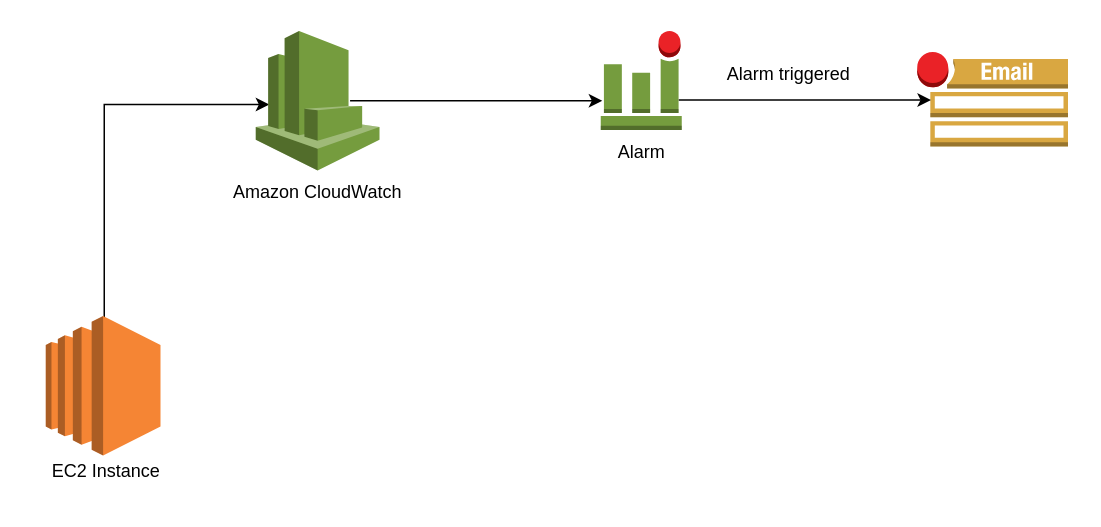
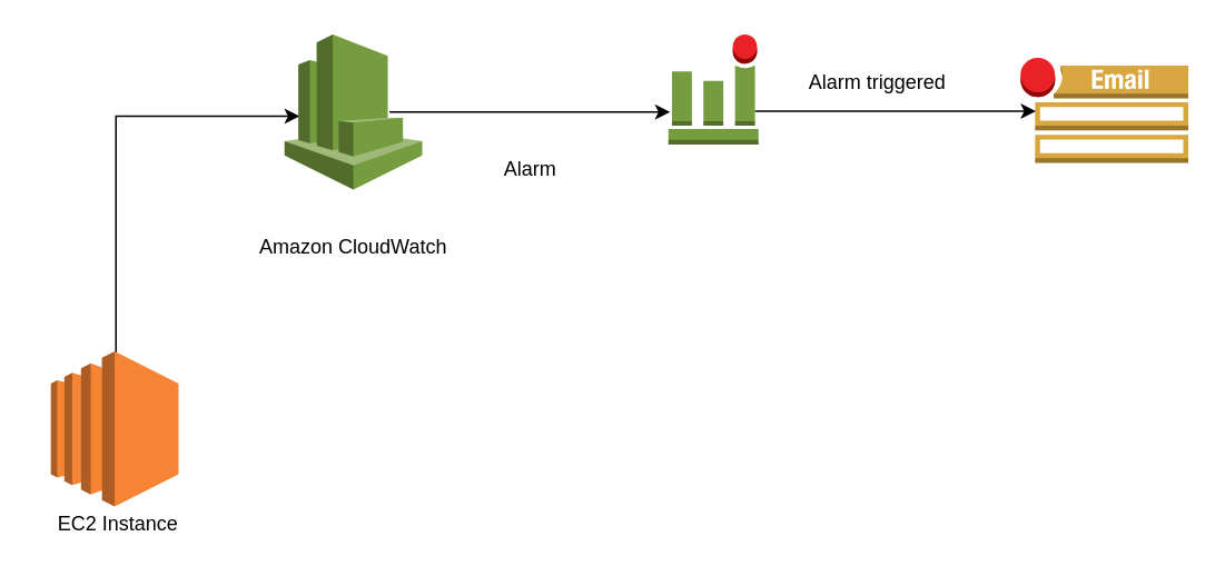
- <mxCell id="11" value="Alarm" style="text;html=1;align=center;verticalAlign=middle;resizable=0;points=[];autosize=1;strokeColor=none;fillColor=none;" vertex="1" parent="1"><mxGeometry x="402" y="86" width="50" height="30" as="geometry" /></mxCell>
+ <mxCell id="11" value="Alarm" style="text;html=1;align=center;verticalAlign=middle;resizable=0;points=[];autosize=1;strokeColor=none;fillColor=none;" vertex="1" parent="1"><mxGeometry x="292" y="86" width="50" height="30" as="geometry" /></mxCell>
- <mxCell id="10" value="Amazon CloudWatch" style="text;html=1;align=center;verticalAlign=middle;resizable=0;points=[];autosize=1;strokeColor=none;fillColor=none;" vertex="1" parent="1"><mxGeometry x="141.25" y="113" width="140" height="30" as="geometry" /></mxCell>
+ <mxCell id="10" value="Amazon CloudWatch" style="text;html=1;align=center;verticalAlign=middle;resizable=0;points=[];autosize=1;strokeColor=none;fillColor=none;" vertex="1" parent="1"><mxGeometry x="141.25" y="133" width="140" height="30" as="geometry" /></mxCell>
